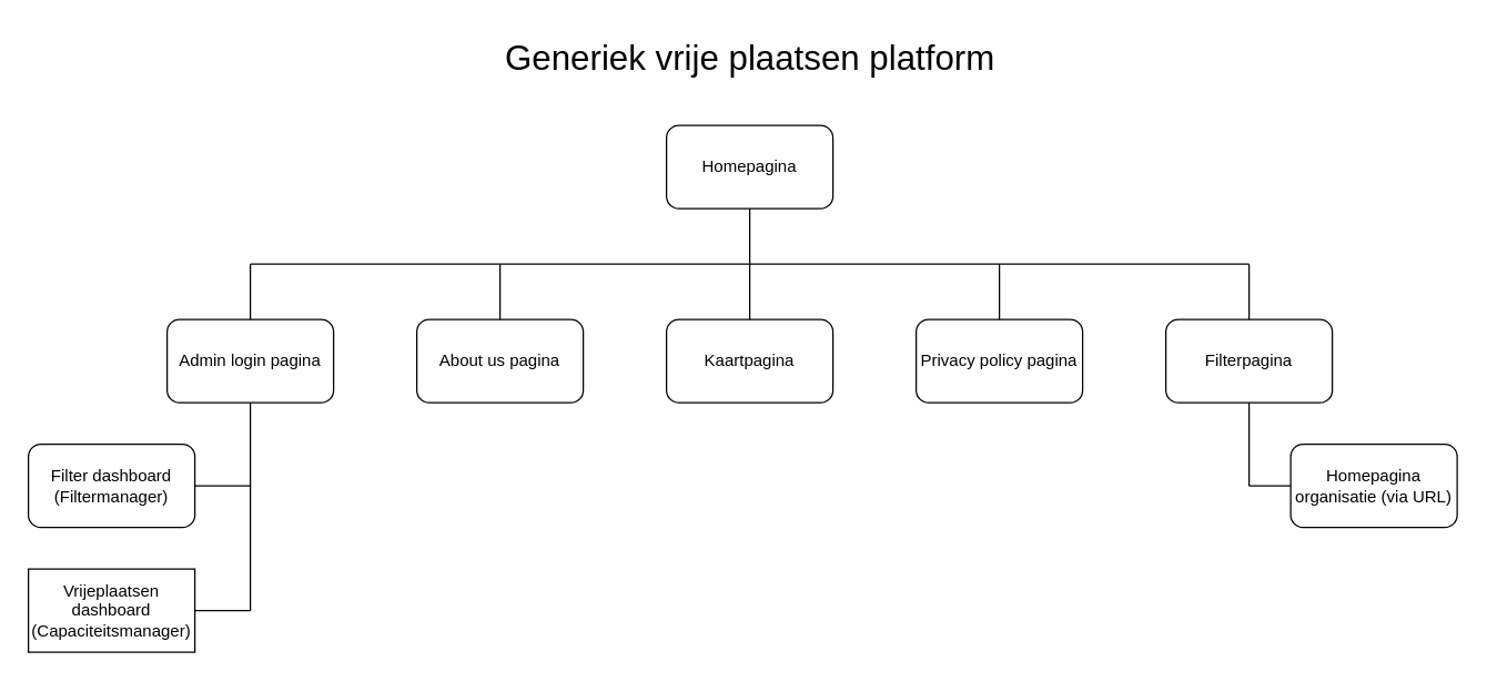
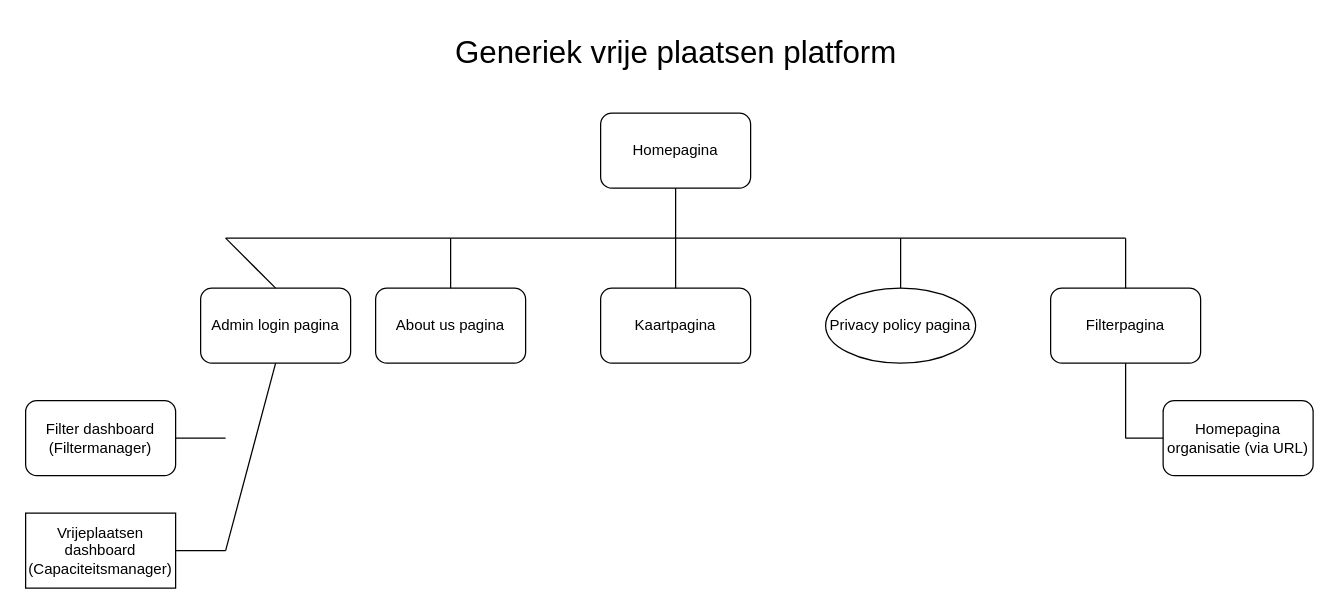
- <mxCell id="9" value="Admin login pagina" style="rounded=1;whiteSpace=wrap;html=1;" vertex="1" parent="1"><mxGeometry x="120" y="230" width="120" height="60" as="geometry" /></mxCell>
+ <mxCell id="9" value="Admin login pagina" style="rounded=1;whiteSpace=wrap;html=1;" vertex="1" parent="1"><mxGeometry x="160" y="230" width="120" height="60" as="geometry" /></mxCell>
- <mxCell id="11" value="Privacy policy pagina" style="rounded=1;whiteSpace=wrap;html=1;" vertex="1" parent="1"><mxGeometry x="660" y="230" width="120" height="60" as="geometry" /></mxCell>
+ <mxCell id="11" value="Privacy policy pagina" style="ellipse;whiteSpace=wrap;html=1;" vertex="1" parent="1"><mxGeometry x="660" y="230" width="120" height="60" as="geometry" /></mxCell>
